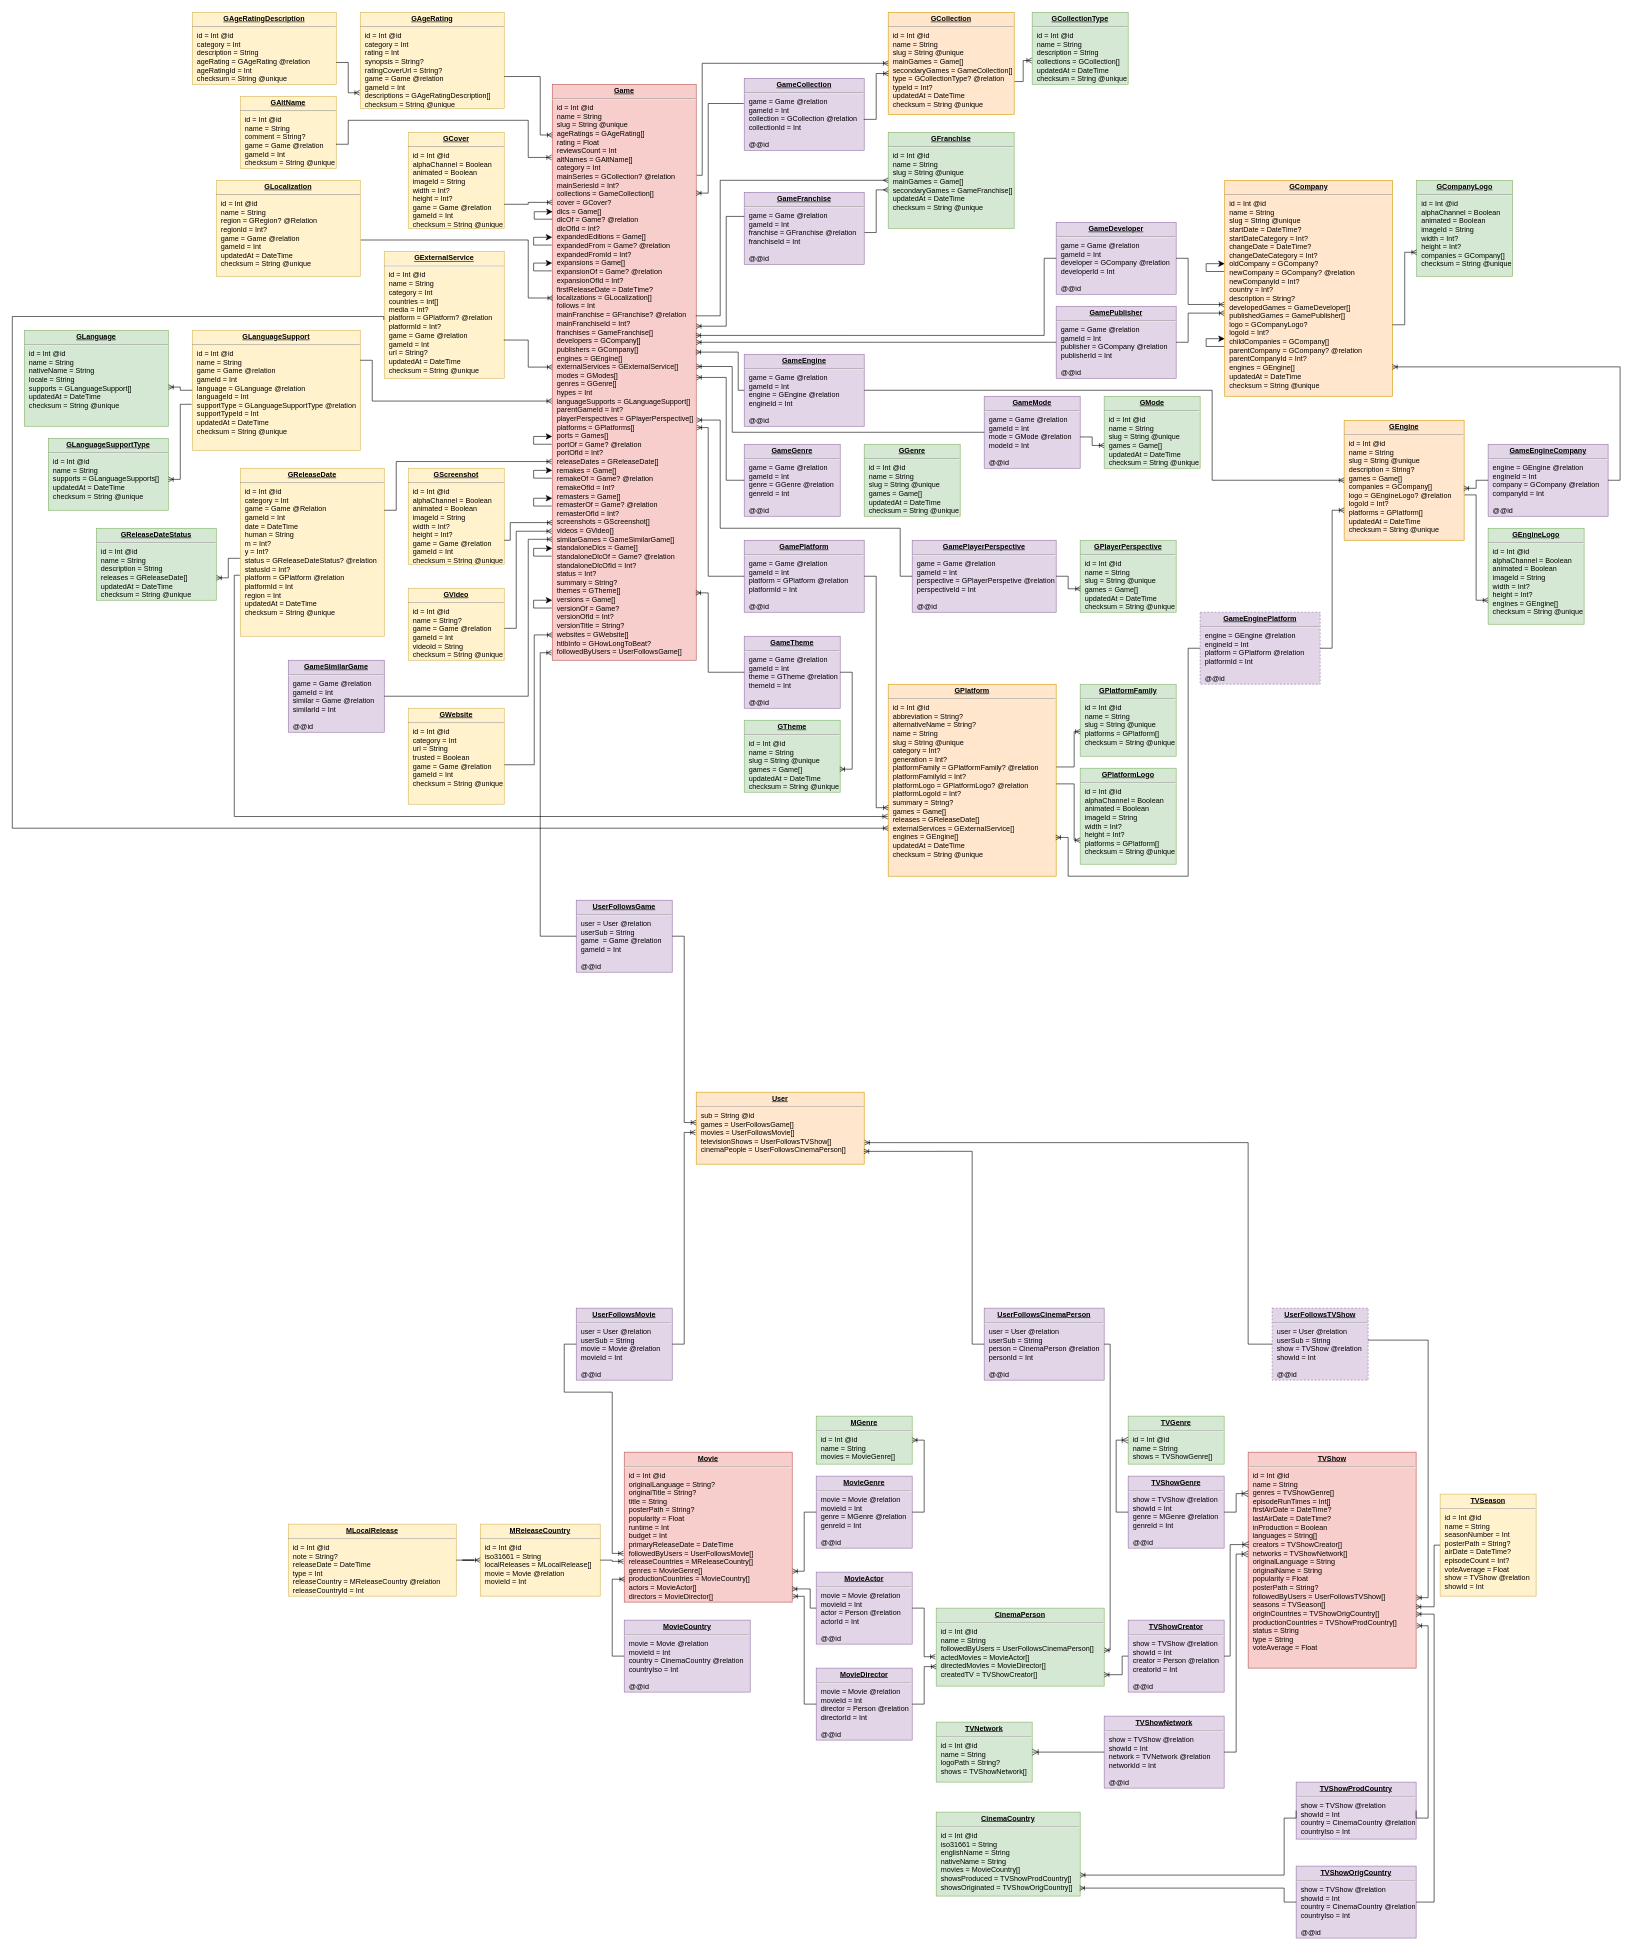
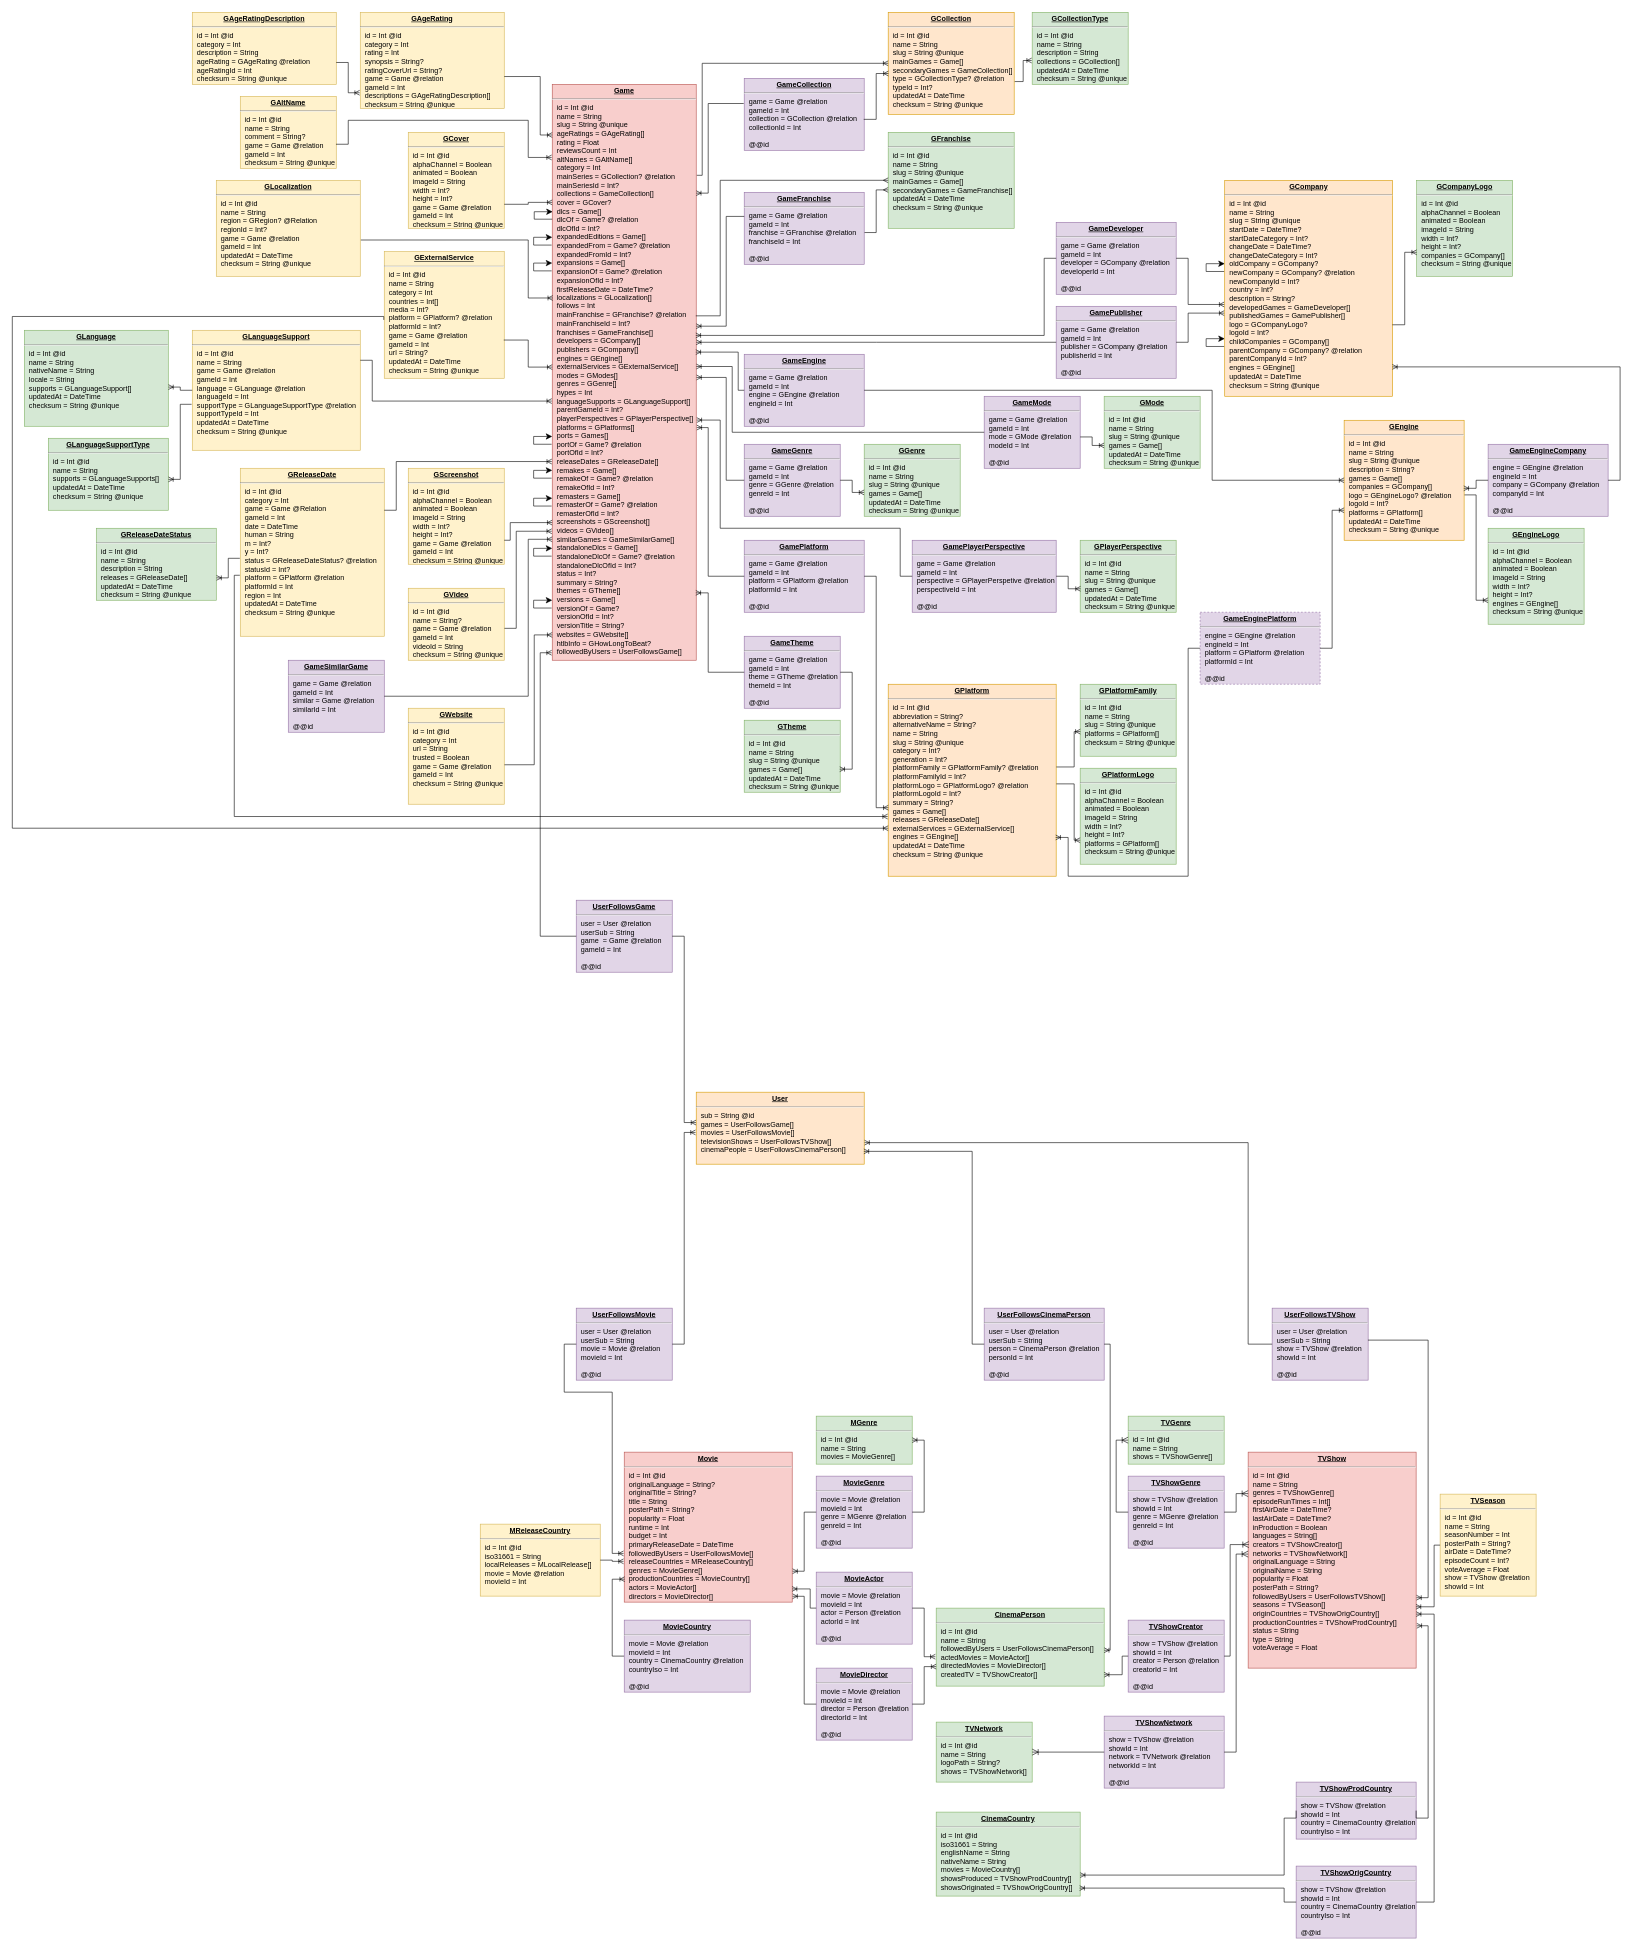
+ <mxCell id="70" value="" style="edgeStyle=orthogonalEdgeStyle;fontSize=12;html=1;endArrow=ERoneToMany;rounded=0;entryX=-0.001;entryY=0.669;entryDx=0;entryDy=0;entryPerimeter=0;exitX=1;exitY=0.5;exitDx=0;exitDy=0;" parent="1" source="69" target="68" edge="1"><mxGeometry width="100" height="100" relative="1" as="geometry"><mxPoint x="1140" y="900" as="sourcePoint" /><mxPoint x="1240" y="800" as="targetPoint" /></mxGeometry></mxCell>
- <mxCell id="151" value="&lt;p style=&quot;margin: 4px 0px 0px; text-align: center;&quot;&gt;&lt;b&gt;&lt;u&gt;UserFollowsTVShow&lt;/u&gt;&lt;/b&gt;&lt;br&gt;&lt;/p&gt;&lt;hr&gt;&lt;p style=&quot;margin: 0px ; margin-left: 8px&quot;&gt;user = User @relation&lt;/p&gt;&lt;p style=&quot;margin: 0px ; margin-left: 8px&quot;&gt;userSub = String&lt;/p&gt;&lt;p style=&quot;margin: 0px ; margin-left: 8px&quot;&gt;show = TVShow @relation&lt;/p&gt;&lt;p style=&quot;margin: 0px ; margin-left: 8px&quot;&gt;&lt;span style=&quot;background-color: initial;&quot;&gt;showId = Int&lt;/span&gt;&lt;/p&gt;&lt;p style=&quot;margin: 0px ; margin-left: 8px&quot;&gt;&lt;br&gt;&lt;/p&gt;&lt;p style=&quot;margin: 0px ; margin-left: 8px&quot;&gt;@@id&lt;/p&gt;" style="verticalAlign=top;align=left;overflow=fill;fontSize=12;fontFamily=Helvetica;html=1;rounded=0;shadow=0;comic=0;labelBackgroundColor=none;strokeWidth=1;fillColor=#e1d5e7;strokeColor=#9673a6;dashed=1;" vertex="1" parent="1"><mxGeometry x="2120" y="2180" width="160" height="120" as="geometry" /></mxCell>
+ <mxCell id="151" value="&lt;p style=&quot;margin: 4px 0px 0px; text-align: center;&quot;&gt;&lt;b&gt;&lt;u&gt;UserFollowsTVShow&lt;/u&gt;&lt;/b&gt;&lt;br&gt;&lt;/p&gt;&lt;hr&gt;&lt;p style=&quot;margin: 0px ; margin-left: 8px&quot;&gt;user = User @relation&lt;/p&gt;&lt;p style=&quot;margin: 0px ; margin-left: 8px&quot;&gt;userSub = String&lt;/p&gt;&lt;p style=&quot;margin: 0px ; margin-left: 8px&quot;&gt;show = TVShow @relation&lt;/p&gt;&lt;p style=&quot;margin: 0px ; margin-left: 8px&quot;&gt;&lt;span style=&quot;background-color: initial;&quot;&gt;showId = Int&lt;/span&gt;&lt;/p&gt;&lt;p style=&quot;margin: 0px ; margin-left: 8px&quot;&gt;&lt;br&gt;&lt;/p&gt;&lt;p style=&quot;margin: 0px ; margin-left: 8px&quot;&gt;@@id&lt;/p&gt;" style="verticalAlign=top;align=left;overflow=fill;fontSize=12;fontFamily=Helvetica;html=1;rounded=0;shadow=0;comic=0;labelBackgroundColor=none;strokeWidth=1;fillColor=#e1d5e7;strokeColor=#9673a6;" vertex="1" parent="1"><mxGeometry x="2120" y="2180" width="160" height="120" as="geometry" /></mxCell>
- <mxCell id="108" value="&lt;p style=&quot;margin: 0px ; margin-top: 4px ; text-align: center ; text-decoration: underline&quot;&gt;&lt;b&gt;MLocalRelease&lt;/b&gt;&lt;/p&gt;&lt;hr&gt;&lt;p style=&quot;margin: 0px ; margin-left: 8px&quot;&gt;id = Int @id&lt;/p&gt;&lt;p style=&quot;margin: 0px ; margin-left: 8px&quot;&gt;note = String?&lt;br&gt;releaseDate = DateTime&lt;/p&gt;&lt;p style=&quot;margin: 0px ; margin-left: 8px&quot;&gt;type = Int&lt;/p&gt;&lt;p style=&quot;margin: 0px ; margin-left: 8px&quot;&gt;releaseCountry = MReleaseCountry @relation&lt;/p&gt;&lt;p style=&quot;margin: 0px ; margin-left: 8px&quot;&gt;releaseCountryId = Int&lt;/p&gt;" style="verticalAlign=top;align=left;overflow=fill;fontSize=12;fontFamily=Helvetica;html=1;rounded=0;shadow=0;comic=0;labelBackgroundColor=none;strokeWidth=1;fillColor=#fff2cc;strokeColor=#d6b656;" parent="1" vertex="1"><mxGeometry x="480" y="2540" width="280" height="120" as="geometry" /></mxCell>
- <mxCell id="114" value="" style="edgeStyle=entityRelationEdgeStyle;fontSize=12;html=1;endArrow=ERoneToMany;rounded=0;exitX=1;exitY=0.5;exitDx=0;exitDy=0;" parent="1" source="108" target="107" edge="1"><mxGeometry width="100" height="100" relative="1" as="geometry"><mxPoint x="620" y="2840" as="sourcePoint" /><mxPoint x="720" y="2740" as="targetPoint" /></mxGeometry></mxCell>
